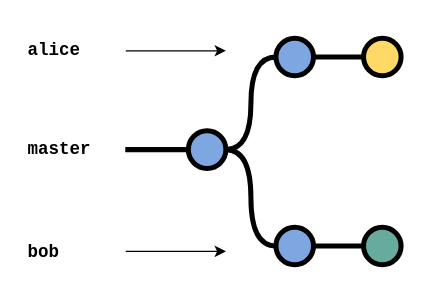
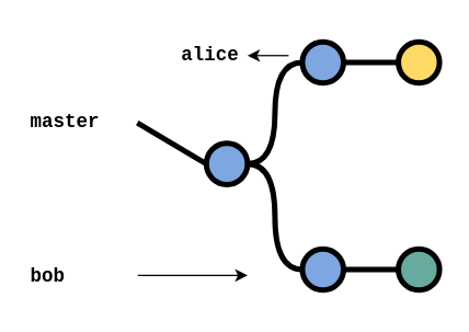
- <mxCell id="12" value="alice" style="text;html=1;strokeColor=none;fillColor=none;align=left;verticalAlign=middle;whiteSpace=wrap;overflow=hidden;fontSize=14;fontStyle=1;fontFamily=Courier New;" parent="1" vertex="1"><mxGeometry x="20" y="20" width="80" height="40" as="geometry" /></mxCell>
+ <mxCell id="12" value="alice" style="text;html=1;strokeColor=none;fillColor=none;align=left;verticalAlign=middle;whiteSpace=wrap;overflow=hidden;fontSize=14;fontStyle=1;fontFamily=Courier New;" parent="1" vertex="1"><mxGeometry x="130" y="20" width="80" height="40" as="geometry" /></mxCell>
- <mxCell id="4" value="master" style="text;html=1;strokeColor=none;fillColor=none;align=left;verticalAlign=middle;whiteSpace=wrap;overflow=hidden;fontSize=14;fontStyle=1;fontFamily=Courier New;" parent="1" vertex="1"><mxGeometry x="20" y="98" width="80" height="42" as="geometry" /></mxCell>
+ <mxCell id="4" value="master" style="text;html=1;strokeColor=none;fillColor=none;align=left;verticalAlign=middle;whiteSpace=wrap;overflow=hidden;fontSize=14;fontStyle=1;fontFamily=Courier New;" parent="1" vertex="1"><mxGeometry x="20" y="68" width="80" height="42" as="geometry" /></mxCell>
